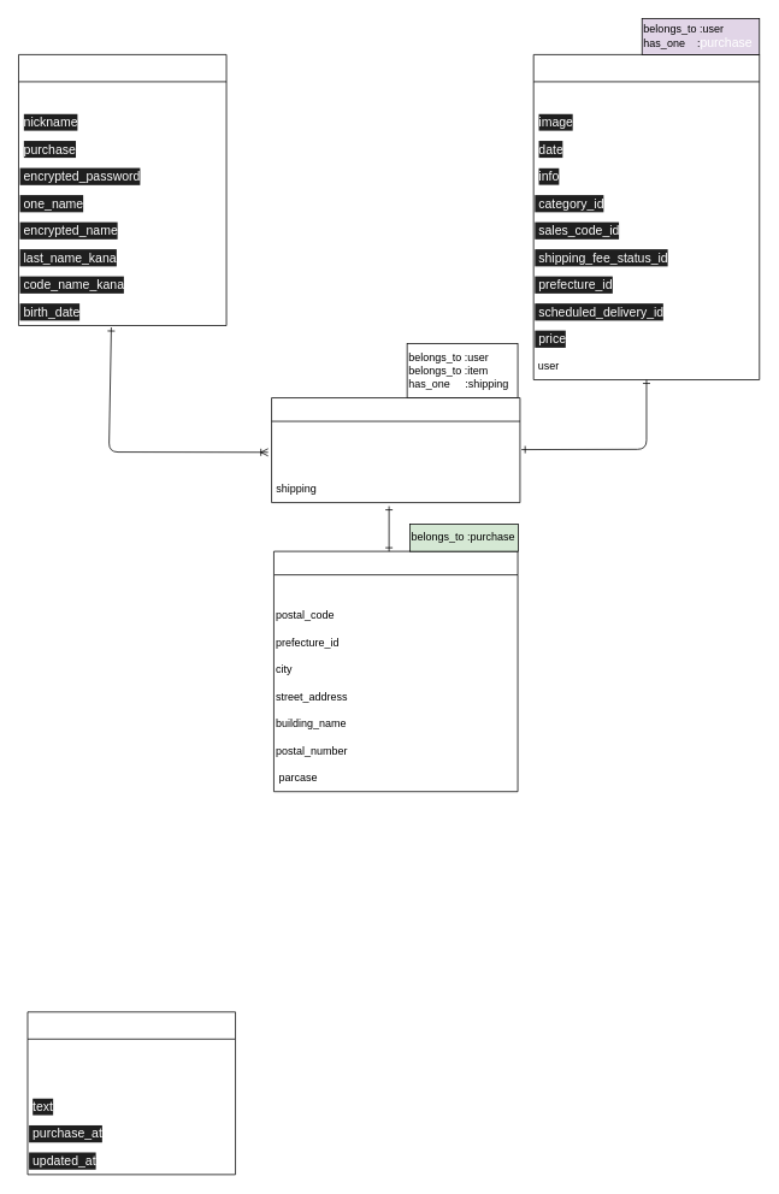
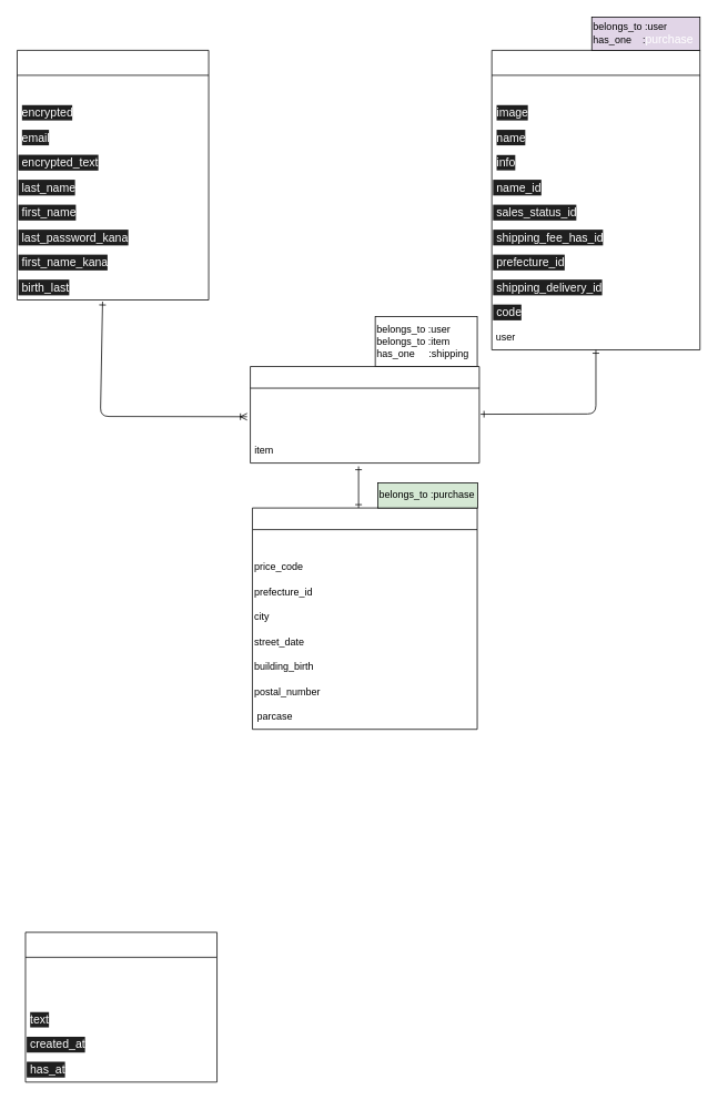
- <mxCell id="2" value="created" style="swimlane;fontStyle=0;childLayout=stackLayout;horizontal=1;startSize=30;horizontalStack=0;resizeParent=1;resizeParentMax=0;resizeLast=0;collapsible=1;marginBottom=0;whiteSpace=wrap;html=1;fontFamily=Helvetica;fontColor=#FFFFFF;" parent="1" vertex="1"><mxGeometry x="20" y="60" width="230" height="300" as="geometry" /></mxCell>
+ <mxCell id="2" value="users" style="swimlane;fontStyle=0;childLayout=stackLayout;horizontal=1;startSize=30;horizontalStack=0;resizeParent=1;resizeParentMax=0;resizeLast=0;collapsible=1;marginBottom=0;whiteSpace=wrap;html=1;fontFamily=Helvetica;fontColor=#FFFFFF;" parent="1" vertex="1"><mxGeometry x="20" y="60" width="230" height="300" as="geometry" /></mxCell>
- <mxCell id="4" value="&lt;div style=&quot;background-color: rgb(31, 31, 31); font-size: 14px; line-height: 19px;&quot;&gt;&lt;span style=&quot;&quot;&gt;nickname&lt;/span&gt;&lt;/div&gt;" style="text;strokeColor=none;fillColor=none;align=left;verticalAlign=middle;spacingLeft=4;spacingRight=4;overflow=hidden;points=[[0,0.5],[1,0.5]];portConstraint=eastwest;rotatable=0;whiteSpace=wrap;html=1;fontFamily=Helvetica;fontColor=#FFFFFF;" parent="2" vertex="1"><mxGeometry y="60" width="230" height="30" as="geometry" /></mxCell>
+ <mxCell id="4" value="&lt;div style=&quot;background-color: rgb(31, 31, 31); font-size: 14px; line-height: 19px;&quot;&gt;&lt;span style=&quot;&quot;&gt;encrypted&lt;/span&gt;&lt;/div&gt;" style="text;strokeColor=none;fillColor=none;align=left;verticalAlign=middle;spacingLeft=4;spacingRight=4;overflow=hidden;points=[[0,0.5],[1,0.5]];portConstraint=eastwest;rotatable=0;whiteSpace=wrap;html=1;fontFamily=Helvetica;fontColor=#FFFFFF;" parent="2" vertex="1"><mxGeometry y="60" width="230" height="30" as="geometry" /></mxCell>
- <mxCell id="5" value="&lt;div style=&quot;background-color: rgb(31, 31, 31); font-size: 14px; line-height: 19px;&quot;&gt;&lt;span style=&quot;&quot;&gt;purchase&lt;/span&gt;&lt;/div&gt;" style="text;strokeColor=none;fillColor=none;align=left;verticalAlign=middle;spacingLeft=4;spacingRight=4;overflow=hidden;points=[[0,0.5],[1,0.5]];portConstraint=eastwest;rotatable=0;whiteSpace=wrap;html=1;fontFamily=Helvetica;fontColor=#FFFFFF;" parent="2" vertex="1"><mxGeometry y="90" width="230" height="30" as="geometry" /></mxCell>
+ <mxCell id="5" value="&lt;div style=&quot;background-color: rgb(31, 31, 31); font-size: 14px; line-height: 19px;&quot;&gt;&lt;span style=&quot;&quot;&gt;email&lt;/span&gt;&lt;/div&gt;" style="text;strokeColor=none;fillColor=none;align=left;verticalAlign=middle;spacingLeft=4;spacingRight=4;overflow=hidden;points=[[0,0.5],[1,0.5]];portConstraint=eastwest;rotatable=0;whiteSpace=wrap;html=1;fontFamily=Helvetica;fontColor=#FFFFFF;" parent="2" vertex="1"><mxGeometry y="90" width="230" height="30" as="geometry" /></mxCell>
- <mxCell id="15" value="&lt;div style=&quot;background-color: rgb(31, 31, 31); font-size: 14px; line-height: 19px;&quot;&gt;&lt;span style=&quot;&quot;&gt;date&lt;/span&gt;&lt;/div&gt;" style="text;strokeColor=none;fillColor=none;align=left;verticalAlign=middle;spacingLeft=4;spacingRight=4;overflow=hidden;points=[[0,0.5],[1,0.5]];portConstraint=eastwest;rotatable=0;whiteSpace=wrap;html=1;fontFamily=Helvetica;fontColor=#FFFFFF;" parent="12" vertex="1"><mxGeometry y="90" width="250" height="30" as="geometry" /></mxCell>
+ <mxCell id="15" value="&lt;div style=&quot;background-color: rgb(31, 31, 31); font-size: 14px; line-height: 19px;&quot;&gt;&lt;span style=&quot;&quot;&gt;name&lt;/span&gt;&lt;/div&gt;" style="text;strokeColor=none;fillColor=none;align=left;verticalAlign=middle;spacingLeft=4;spacingRight=4;overflow=hidden;points=[[0,0.5],[1,0.5]];portConstraint=eastwest;rotatable=0;whiteSpace=wrap;html=1;fontFamily=Helvetica;fontColor=#FFFFFF;" parent="12" vertex="1"><mxGeometry y="90" width="250" height="30" as="geometry" /></mxCell>
- <mxCell id="6" value="&lt;div style=&quot;background-color: rgb(31, 31, 31); font-size: 14px; line-height: 19px;&quot;&gt;&lt;span style=&quot;&quot;&gt;&amp;nbsp;encrypted_password&lt;/span&gt;&lt;/div&gt;" style="text;html=1;strokeColor=none;fillColor=none;align=left;verticalAlign=middle;whiteSpace=wrap;rounded=0;fontFamily=Helvetica;fontColor=#FFFFFF;" parent="2" vertex="1"><mxGeometry y="120" width="230" height="30" as="geometry" /></mxCell>
+ <mxCell id="6" value="&lt;div style=&quot;background-color: rgb(31, 31, 31); font-size: 14px; line-height: 19px;&quot;&gt;&lt;span style=&quot;&quot;&gt;&amp;nbsp;encrypted_text&lt;/span&gt;&lt;/div&gt;" style="text;html=1;strokeColor=none;fillColor=none;align=left;verticalAlign=middle;whiteSpace=wrap;rounded=0;fontFamily=Helvetica;fontColor=#FFFFFF;" parent="2" vertex="1"><mxGeometry y="120" width="230" height="30" as="geometry" /></mxCell>
- <mxCell id="7" value="&lt;div style=&quot;background-color: rgb(31, 31, 31); font-size: 14px; line-height: 19px;&quot;&gt;&lt;span style=&quot;&quot;&gt;&amp;nbsp;one_name&lt;/span&gt;&lt;/div&gt;" style="text;html=1;strokeColor=none;fillColor=none;align=left;verticalAlign=middle;whiteSpace=wrap;rounded=0;fontFamily=Helvetica;fontColor=#FFFFFF;" parent="2" vertex="1"><mxGeometry y="150" width="230" height="30" as="geometry" /></mxCell>
+ <mxCell id="7" value="&lt;div style=&quot;background-color: rgb(31, 31, 31); font-size: 14px; line-height: 19px;&quot;&gt;&lt;span style=&quot;&quot;&gt;&amp;nbsp;last_name&lt;/span&gt;&lt;/div&gt;" style="text;html=1;strokeColor=none;fillColor=none;align=left;verticalAlign=middle;whiteSpace=wrap;rounded=0;fontFamily=Helvetica;fontColor=#FFFFFF;" parent="2" vertex="1"><mxGeometry y="150" width="230" height="30" as="geometry" /></mxCell>
- <mxCell id="17" value="&lt;div style=&quot;background-color: rgb(31, 31, 31); font-size: 14px; line-height: 19px;&quot;&gt;&lt;span style=&quot;&quot;&gt;&amp;nbsp;category_id&lt;/span&gt;&lt;/div&gt;" style="text;html=1;strokeColor=none;fillColor=none;align=left;verticalAlign=middle;whiteSpace=wrap;rounded=0;fontFamily=Helvetica;fontColor=#FFFFFF;" parent="12" vertex="1"><mxGeometry y="150" width="250" height="30" as="geometry" /></mxCell>
+ <mxCell id="17" value="&lt;div style=&quot;background-color: rgb(31, 31, 31); font-size: 14px; line-height: 19px;&quot;&gt;&lt;span style=&quot;&quot;&gt;&amp;nbsp;name_id&lt;/span&gt;&lt;/div&gt;" style="text;html=1;strokeColor=none;fillColor=none;align=left;verticalAlign=middle;whiteSpace=wrap;rounded=0;fontFamily=Helvetica;fontColor=#FFFFFF;" parent="12" vertex="1"><mxGeometry y="150" width="250" height="30" as="geometry" /></mxCell>
- <mxCell id="8" value="&lt;div style=&quot;background-color: rgb(31, 31, 31); font-size: 14px; line-height: 19px;&quot;&gt;&lt;span style=&quot;&quot;&gt;&amp;nbsp;encrypted_name&lt;/span&gt;&lt;/div&gt;" style="text;html=1;strokeColor=none;fillColor=none;align=left;verticalAlign=middle;whiteSpace=wrap;rounded=0;fontFamily=Helvetica;fontColor=#FFFFFF;" parent="2" vertex="1"><mxGeometry y="180" width="230" height="30" as="geometry" /></mxCell>
+ <mxCell id="8" value="&lt;div style=&quot;background-color: rgb(31, 31, 31); font-size: 14px; line-height: 19px;&quot;&gt;&lt;span style=&quot;&quot;&gt;&amp;nbsp;first_name&lt;/span&gt;&lt;/div&gt;" style="text;html=1;strokeColor=none;fillColor=none;align=left;verticalAlign=middle;whiteSpace=wrap;rounded=0;fontFamily=Helvetica;fontColor=#FFFFFF;" parent="2" vertex="1"><mxGeometry y="180" width="230" height="30" as="geometry" /></mxCell>
- <mxCell id="18" value="&lt;div style=&quot;background-color: rgb(31, 31, 31); font-size: 14px; line-height: 19px;&quot;&gt;&lt;span style=&quot;&quot;&gt;&amp;nbsp;sales_code_id&lt;/span&gt;&lt;/div&gt;" style="text;html=1;strokeColor=none;fillColor=none;align=left;verticalAlign=middle;whiteSpace=wrap;rounded=0;fontFamily=Helvetica;fontColor=#FFFFFF;" parent="12" vertex="1"><mxGeometry y="180" width="250" height="30" as="geometry" /></mxCell>
+ <mxCell id="18" value="&lt;div style=&quot;background-color: rgb(31, 31, 31); font-size: 14px; line-height: 19px;&quot;&gt;&lt;span style=&quot;&quot;&gt;&amp;nbsp;sales_status_id&lt;/span&gt;&lt;/div&gt;" style="text;html=1;strokeColor=none;fillColor=none;align=left;verticalAlign=middle;whiteSpace=wrap;rounded=0;fontFamily=Helvetica;fontColor=#FFFFFF;" parent="12" vertex="1"><mxGeometry y="180" width="250" height="30" as="geometry" /></mxCell>
- <mxCell id="9" value="&lt;div style=&quot;background-color: rgb(31, 31, 31); font-size: 14px; line-height: 19px;&quot;&gt;&lt;span style=&quot;&quot;&gt;&amp;nbsp;last_name_kana&lt;/span&gt;&lt;/div&gt;" style="text;html=1;strokeColor=none;fillColor=none;align=left;verticalAlign=middle;whiteSpace=wrap;rounded=0;fontFamily=Helvetica;fontColor=#FFFFFF;" parent="2" vertex="1"><mxGeometry y="210" width="230" height="30" as="geometry" /></mxCell>
+ <mxCell id="9" value="&lt;div style=&quot;background-color: rgb(31, 31, 31); font-size: 14px; line-height: 19px;&quot;&gt;&lt;span style=&quot;&quot;&gt;&amp;nbsp;last_password_kana&lt;/span&gt;&lt;/div&gt;" style="text;html=1;strokeColor=none;fillColor=none;align=left;verticalAlign=middle;whiteSpace=wrap;rounded=0;fontFamily=Helvetica;fontColor=#FFFFFF;" parent="2" vertex="1"><mxGeometry y="210" width="230" height="30" as="geometry" /></mxCell>
- <mxCell id="19" value="&lt;div style=&quot;background-color: rgb(31, 31, 31); font-size: 14px; line-height: 19px;&quot;&gt;&lt;span style=&quot;&quot;&gt;&amp;nbsp;shipping_fee_status_id&lt;/span&gt;&lt;/div&gt;" style="text;html=1;strokeColor=none;fillColor=none;align=left;verticalAlign=middle;whiteSpace=wrap;rounded=0;fontFamily=Helvetica;fontColor=#FFFFFF;" parent="12" vertex="1"><mxGeometry y="210" width="250" height="30" as="geometry" /></mxCell>
+ <mxCell id="19" value="&lt;div style=&quot;background-color: rgb(31, 31, 31); font-size: 14px; line-height: 19px;&quot;&gt;&lt;span style=&quot;&quot;&gt;&amp;nbsp;shipping_fee_has_id&lt;/span&gt;&lt;/div&gt;" style="text;html=1;strokeColor=none;fillColor=none;align=left;verticalAlign=middle;whiteSpace=wrap;rounded=0;fontFamily=Helvetica;fontColor=#FFFFFF;" parent="12" vertex="1"><mxGeometry y="210" width="250" height="30" as="geometry" /></mxCell>
- <mxCell id="10" value="&lt;div style=&quot;background-color: rgb(31, 31, 31); font-size: 14px; line-height: 19px;&quot;&gt;&lt;span style=&quot;&quot;&gt;&amp;nbsp;code_name_kana&lt;/span&gt;&lt;/div&gt;" style="text;html=1;strokeColor=none;fillColor=none;align=left;verticalAlign=middle;whiteSpace=wrap;rounded=0;fontFamily=Helvetica;fontColor=#FFFFFF;" parent="2" vertex="1"><mxGeometry y="240" width="230" height="30" as="geometry" /></mxCell>
+ <mxCell id="10" value="&lt;div style=&quot;background-color: rgb(31, 31, 31); font-size: 14px; line-height: 19px;&quot;&gt;&lt;span style=&quot;&quot;&gt;&amp;nbsp;first_name_kana&lt;/span&gt;&lt;/div&gt;" style="text;html=1;strokeColor=none;fillColor=none;align=left;verticalAlign=middle;whiteSpace=wrap;rounded=0;fontFamily=Helvetica;fontColor=#FFFFFF;" parent="2" vertex="1"><mxGeometry y="240" width="230" height="30" as="geometry" /></mxCell>
- <mxCell id="11" value="&lt;div style=&quot;background-color: rgb(31, 31, 31); font-size: 14px; line-height: 19px;&quot;&gt;&lt;span style=&quot;&quot;&gt;&amp;nbsp;birth_date&lt;/span&gt;&lt;/div&gt;" style="text;html=1;strokeColor=none;fillColor=none;align=left;verticalAlign=middle;whiteSpace=wrap;rounded=0;fontFamily=Helvetica;fontColor=#FFFFFF;" parent="2" vertex="1"><mxGeometry y="270" width="230" height="30" as="geometry" /></mxCell>
+ <mxCell id="11" value="&lt;div style=&quot;background-color: rgb(31, 31, 31); font-size: 14px; line-height: 19px;&quot;&gt;&lt;span style=&quot;&quot;&gt;&amp;nbsp;birth_last&lt;/span&gt;&lt;/div&gt;" style="text;html=1;strokeColor=none;fillColor=none;align=left;verticalAlign=middle;whiteSpace=wrap;rounded=0;fontFamily=Helvetica;fontColor=#FFFFFF;" parent="2" vertex="1"><mxGeometry y="270" width="230" height="30" as="geometry" /></mxCell>
- <mxCell id="21" value="&lt;div style=&quot;background-color: rgb(31, 31, 31); font-size: 14px; line-height: 19px;&quot;&gt;&lt;span style=&quot;&quot;&gt;&amp;nbsp;scheduled_delivery_id&lt;/span&gt;&lt;/div&gt;" style="text;html=1;strokeColor=none;fillColor=none;align=left;verticalAlign=middle;whiteSpace=wrap;rounded=0;fontFamily=Helvetica;fontColor=#FFFFFF;" parent="12" vertex="1"><mxGeometry y="270" width="250" height="30" as="geometry" /></mxCell>
+ <mxCell id="21" value="&lt;div style=&quot;background-color: rgb(31, 31, 31); font-size: 14px; line-height: 19px;&quot;&gt;&lt;span style=&quot;&quot;&gt;&amp;nbsp;shipping_delivery_id&lt;/span&gt;&lt;/div&gt;" style="text;html=1;strokeColor=none;fillColor=none;align=left;verticalAlign=middle;whiteSpace=wrap;rounded=0;fontFamily=Helvetica;fontColor=#FFFFFF;" parent="12" vertex="1"><mxGeometry y="270" width="250" height="30" as="geometry" /></mxCell>
- <mxCell id="22" value="&lt;div style=&quot;background-color: rgb(31, 31, 31); font-size: 14px; line-height: 19px;&quot;&gt;&lt;span style=&quot;&quot;&gt;&amp;nbsp;price&lt;/span&gt;&lt;/div&gt;" style="text;html=1;strokeColor=none;fillColor=none;align=left;verticalAlign=middle;whiteSpace=wrap;rounded=0;fontFamily=Helvetica;fontColor=#FFFFFF;" parent="12" vertex="1"><mxGeometry y="300" width="250" height="30" as="geometry" /></mxCell>
+ <mxCell id="22" value="&lt;div style=&quot;background-color: rgb(31, 31, 31); font-size: 14px; line-height: 19px;&quot;&gt;&lt;span style=&quot;&quot;&gt;&amp;nbsp;code&lt;/span&gt;&lt;/div&gt;" style="text;html=1;strokeColor=none;fillColor=none;align=left;verticalAlign=middle;whiteSpace=wrap;rounded=0;fontFamily=Helvetica;fontColor=#FFFFFF;" parent="12" vertex="1"><mxGeometry y="300" width="250" height="30" as="geometry" /></mxCell>
- <mxCell id="33" value="&amp;nbsp;shipping" style="text;html=1;strokeColor=none;fillColor=none;align=left;verticalAlign=middle;whiteSpace=wrap;rounded=0;" parent="30" vertex="1"><mxGeometry y="86" width="275" height="30" as="geometry" /></mxCell>
+ <mxCell id="33" value="&amp;nbsp;item" style="text;html=1;strokeColor=none;fillColor=none;align=left;verticalAlign=middle;whiteSpace=wrap;rounded=0;" parent="30" vertex="1"><mxGeometry y="86" width="275" height="30" as="geometry" /></mxCell>
- <mxCell id="36" value="postal_code" style="text;html=1;strokeColor=none;fillColor=none;align=left;verticalAlign=middle;whiteSpace=wrap;rounded=0;" parent="34" vertex="1"><mxGeometry y="56" width="270" height="30" as="geometry" /></mxCell>
+ <mxCell id="36" value="price_code" style="text;html=1;strokeColor=none;fillColor=none;align=left;verticalAlign=middle;whiteSpace=wrap;rounded=0;" parent="34" vertex="1"><mxGeometry y="56" width="270" height="30" as="geometry" /></mxCell>
- <mxCell id="39" value="street_address" style="text;html=1;strokeColor=none;fillColor=none;align=left;verticalAlign=middle;whiteSpace=wrap;rounded=0;" parent="34" vertex="1"><mxGeometry y="146" width="270" height="30" as="geometry" /></mxCell>
+ <mxCell id="39" value="street_date" style="text;html=1;strokeColor=none;fillColor=none;align=left;verticalAlign=middle;whiteSpace=wrap;rounded=0;" parent="34" vertex="1"><mxGeometry y="146" width="270" height="30" as="geometry" /></mxCell>
- <mxCell id="40" value="building_name" style="text;html=1;strokeColor=none;fillColor=none;align=left;verticalAlign=middle;whiteSpace=wrap;rounded=0;" parent="34" vertex="1"><mxGeometry y="176" width="270" height="30" as="geometry" /></mxCell>
+ <mxCell id="40" value="building_birth" style="text;html=1;strokeColor=none;fillColor=none;align=left;verticalAlign=middle;whiteSpace=wrap;rounded=0;" parent="34" vertex="1"><mxGeometry y="176" width="270" height="30" as="geometry" /></mxCell>
- <mxCell id="24" value="belongs" style="swimlane;fontStyle=0;childLayout=stackLayout;horizontal=1;startSize=30;horizontalStack=0;resizeParent=1;resizeParentMax=0;resizeLast=0;collapsible=1;marginBottom=0;whiteSpace=wrap;html=1;fontFamily=Helvetica;fontColor=#FFFFFF;" parent="1" vertex="1"><mxGeometry x="30" y="1120" width="230" height="180" as="geometry" /></mxCell>
+ <mxCell id="24" value="comments" style="swimlane;fontStyle=0;childLayout=stackLayout;horizontal=1;startSize=30;horizontalStack=0;resizeParent=1;resizeParentMax=0;resizeLast=0;collapsible=1;marginBottom=0;whiteSpace=wrap;html=1;fontFamily=Helvetica;fontColor=#FFFFFF;" parent="1" vertex="1"><mxGeometry x="30" y="1120" width="230" height="180" as="geometry" /></mxCell>
- <mxCell id="28" value="&lt;div style=&quot;background-color: rgb(31, 31, 31); font-size: 14px; line-height: 19px;&quot;&gt;&amp;nbsp;purchase_at&lt;/div&gt;" style="text;html=1;strokeColor=none;fillColor=none;align=left;verticalAlign=middle;whiteSpace=wrap;rounded=0;fontFamily=Helvetica;fontColor=#FFFFFF;" parent="24" vertex="1"><mxGeometry y="120" width="230" height="30" as="geometry" /></mxCell>
+ <mxCell id="28" value="&lt;div style=&quot;background-color: rgb(31, 31, 31); font-size: 14px; line-height: 19px;&quot;&gt;&amp;nbsp;created_at&lt;/div&gt;" style="text;html=1;strokeColor=none;fillColor=none;align=left;verticalAlign=middle;whiteSpace=wrap;rounded=0;fontFamily=Helvetica;fontColor=#FFFFFF;" parent="24" vertex="1"><mxGeometry y="120" width="230" height="30" as="geometry" /></mxCell>
- <mxCell id="29" value="&lt;div style=&quot;background-color: rgb(31, 31, 31); font-size: 14px; line-height: 19px;&quot;&gt;&amp;nbsp;updated_at&lt;/div&gt;" style="text;html=1;strokeColor=none;fillColor=none;align=left;verticalAlign=middle;whiteSpace=wrap;rounded=0;fontFamily=Helvetica;fontColor=#FFFFFF;" parent="24" vertex="1"><mxGeometry y="150" width="230" height="30" as="geometry" /></mxCell>
+ <mxCell id="29" value="&lt;div style=&quot;background-color: rgb(31, 31, 31); font-size: 14px; line-height: 19px;&quot;&gt;&amp;nbsp;has_at&lt;/div&gt;" style="text;html=1;strokeColor=none;fillColor=none;align=left;verticalAlign=middle;whiteSpace=wrap;rounded=0;fontFamily=Helvetica;fontColor=#FFFFFF;" parent="24" vertex="1"><mxGeometry y="150" width="230" height="30" as="geometry" /></mxCell>
